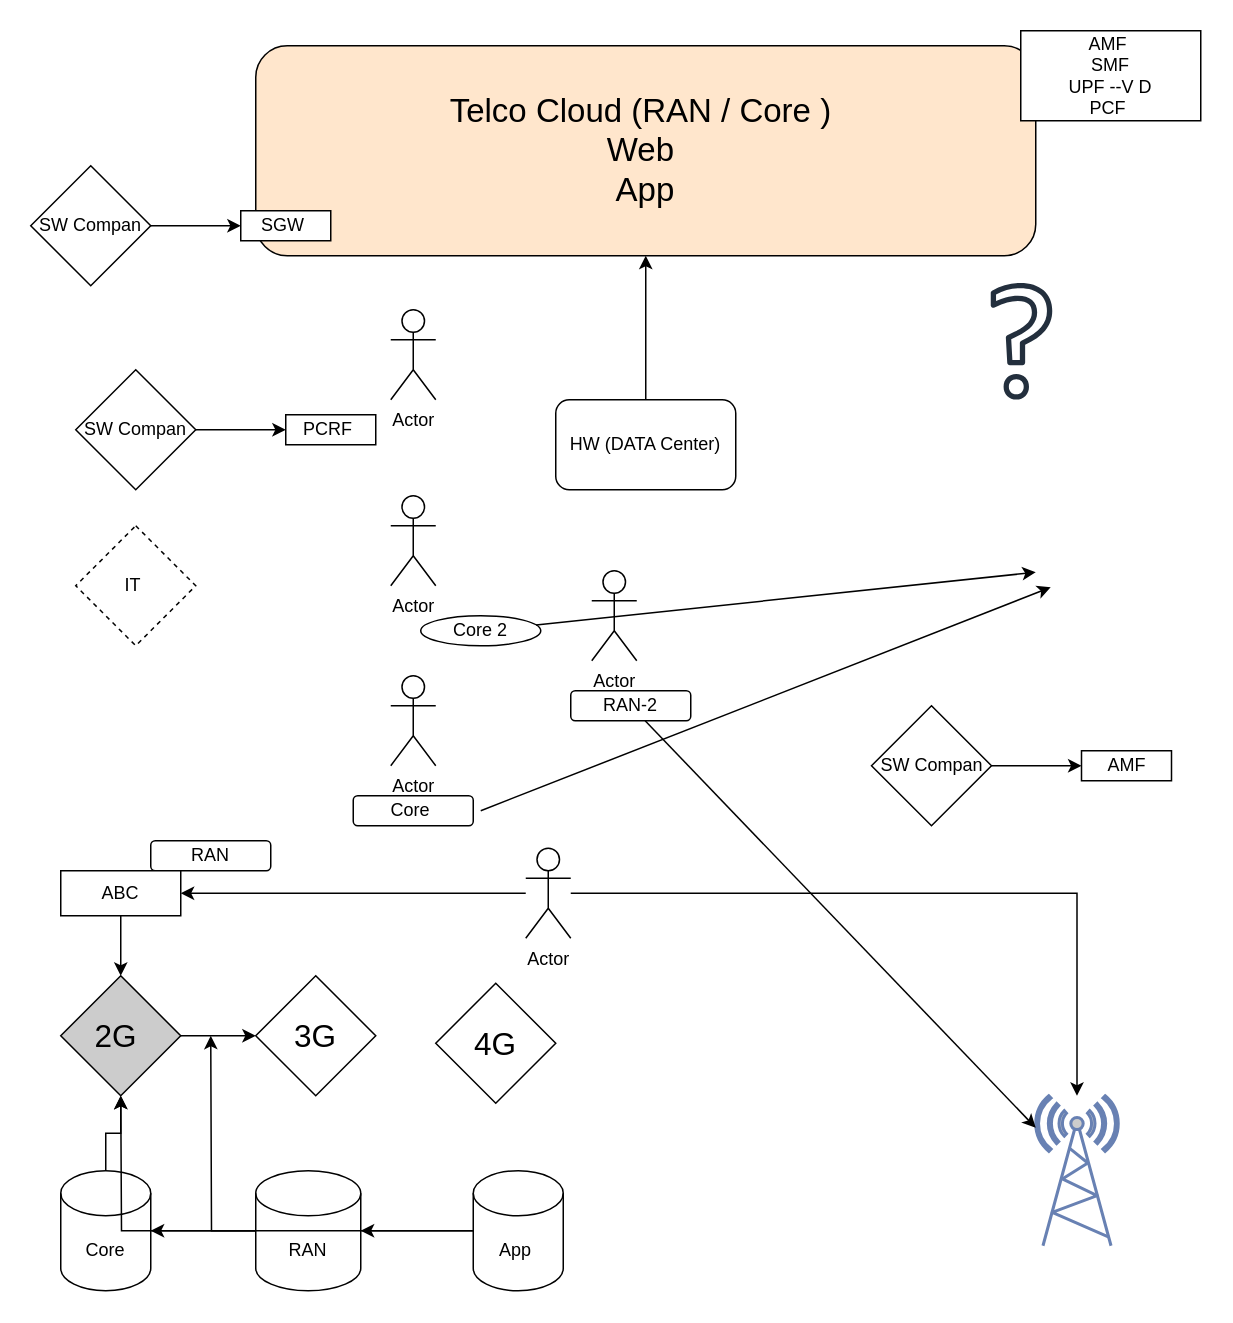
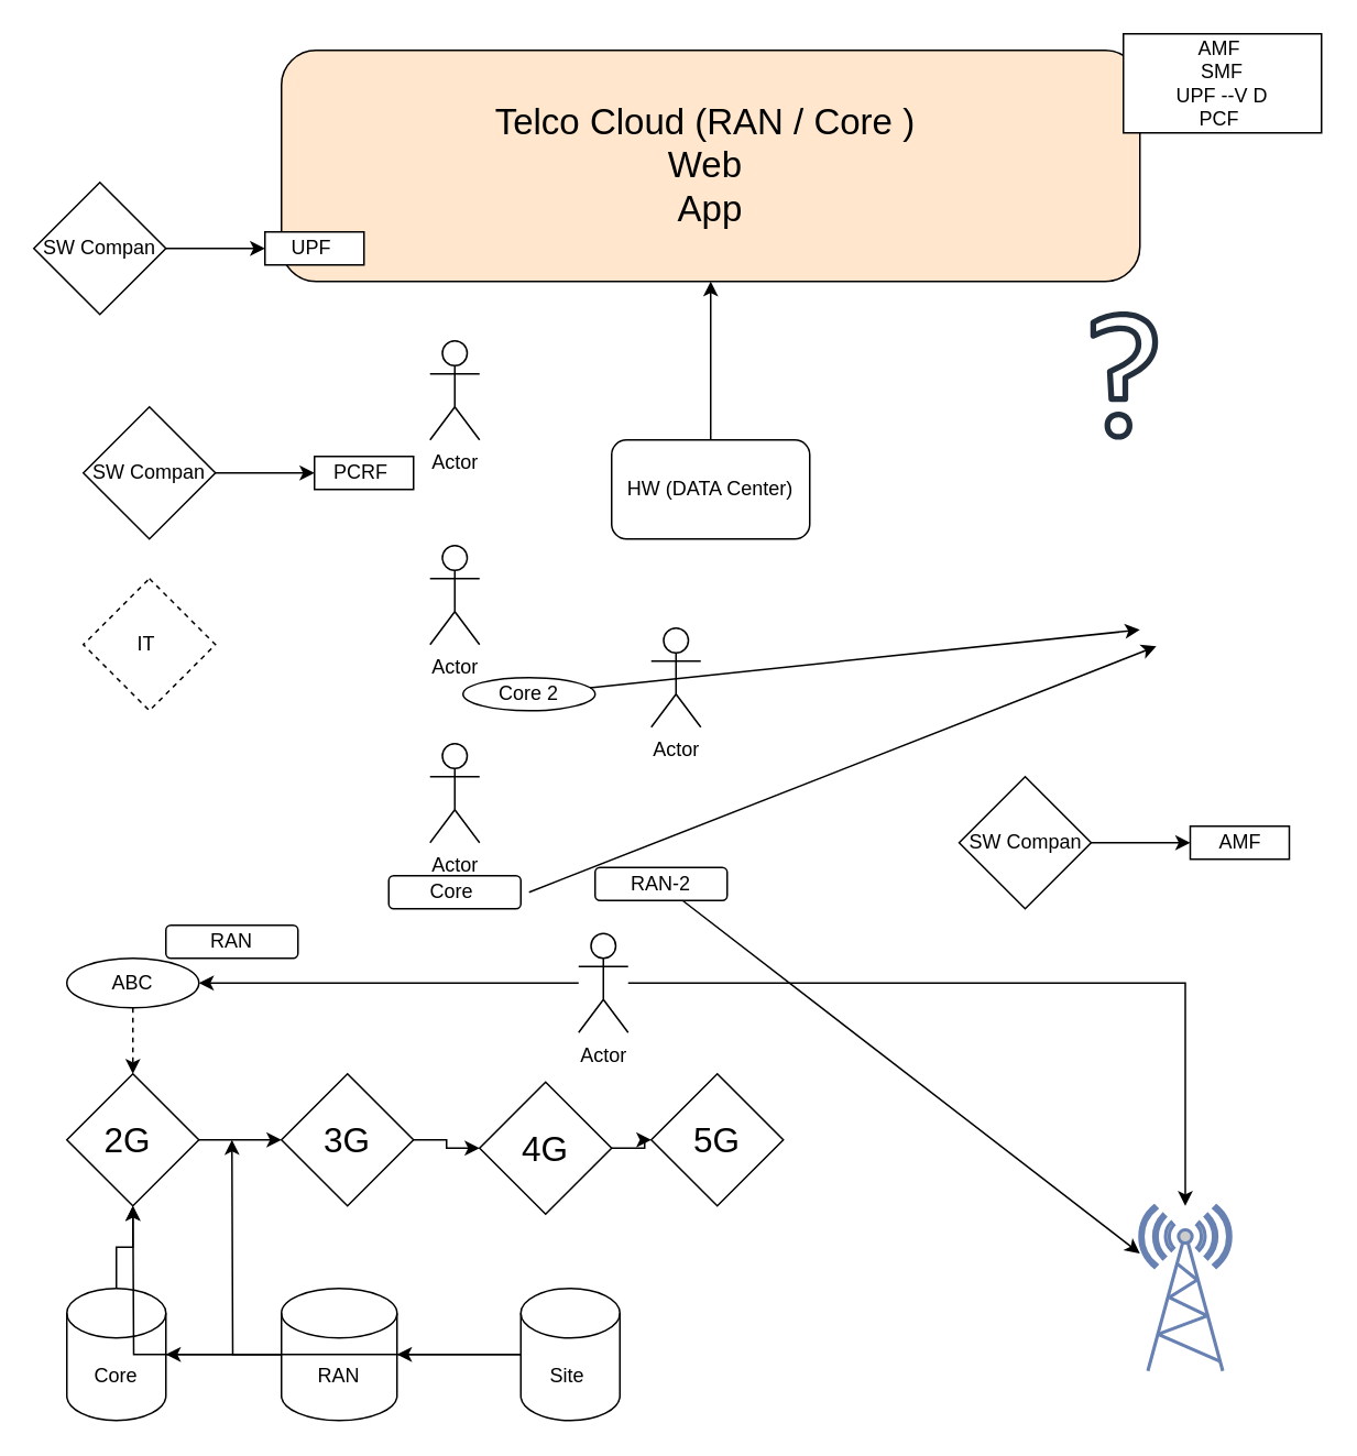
- <mxCell id="31" value="SGW&amp;nbsp;" style="whiteSpace=wrap;html=1;" vertex="1" parent="1"><mxGeometry x="160" y="140" width="60" height="20" as="geometry" /></mxCell>
+ <mxCell id="31" value="UPF&amp;nbsp;" style="whiteSpace=wrap;html=1;" vertex="1" parent="1"><mxGeometry x="160" y="140" width="60" height="20" as="geometry" /></mxCell>
- <mxCell id="18" value="RAN-2" style="rounded=1;whiteSpace=wrap;html=1;" vertex="1" parent="1"><mxGeometry x="380" y="460" width="80" height="20" as="geometry" /></mxCell>
+ <mxCell id="18" value="RAN-2" style="rounded=1;whiteSpace=wrap;html=1;" vertex="1" parent="1"><mxGeometry x="360" y="525" width="80" height="20" as="geometry" /></mxCell>
- <mxCell id="40" value="ABC" style="whiteSpace=wrap;html=1;" vertex="1" parent="1"><mxGeometry x="40" y="580" width="80" height="30" as="geometry" /></mxCell>
+ <mxCell id="40" value="ABC" style="ellipse;whiteSpace=wrap;html=1;" vertex="1" parent="1"><mxGeometry x="40" y="580" width="80" height="30" as="geometry" /></mxCell>
- <mxCell id="39" style="edgeStyle=orthogonalEdgeStyle;rounded=0;orthogonalLoop=1;jettySize=auto;html=1;entryX=0.5;entryY=0;entryDx=0;entryDy=0;" edge="1" parent="1" source="40" target="33"><mxGeometry relative="1" as="geometry" /></mxCell>
+ <mxCell id="39" style="edgeStyle=orthogonalEdgeStyle;rounded=0;orthogonalLoop=1;jettySize=auto;html=1;entryX=0.5;entryY=0;entryDx=0;entryDy=0;dashed=1;" edge="1" parent="1" source="40" target="33"><mxGeometry relative="1" as="geometry" /></mxCell>
- <mxCell id="33" value="&lt;font style=&quot;font-size: 21px;&quot;&gt;2G&amp;nbsp;&lt;/font&gt;" style="rhombus;whiteSpace=wrap;html=1;fillColor=#cccccc;" vertex="1" parent="1"><mxGeometry x="40" y="650" width="80" height="80" as="geometry" /></mxCell>
+ <mxCell id="33" value="&lt;font style=&quot;font-size: 21px;&quot;&gt;2G&amp;nbsp;&lt;/font&gt;" style="rhombus;whiteSpace=wrap;html=1;" vertex="1" parent="1"><mxGeometry x="40" y="650" width="80" height="80" as="geometry" /></mxCell>
+ <mxCell id="34" style="edgeStyle=orthogonalEdgeStyle;rounded=0;orthogonalLoop=1;jettySize=auto;html=1;entryX=0;entryY=0.5;entryDx=0;entryDy=0;" edge="1" parent="1" source="35" target="37"><mxGeometry relative="1" as="geometry" /></mxCell>
+ <mxCell id="38" value="&lt;span style=&quot;font-size: 21px;&quot;&gt;5G&lt;/span&gt;" style="rhombus;whiteSpace=wrap;html=1;" vertex="1" parent="1"><mxGeometry x="394" y="650" width="80" height="80" as="geometry" /></mxCell>
+ <mxCell id="36" style="edgeStyle=orthogonalEdgeStyle;rounded=0;orthogonalLoop=1;jettySize=auto;html=1;" edge="1" parent="1" source="37" target="38"><mxGeometry relative="1" as="geometry" /></mxCell>
- <mxCell id="48" value="App&amp;nbsp;" style="shape=cylinder3;whiteSpace=wrap;html=1;boundedLbl=1;backgroundOutline=1;size=15;" vertex="1" parent="1"><mxGeometry x="315" y="780" width="60" height="80" as="geometry" /></mxCell>
+ <mxCell id="48" value="Site&amp;nbsp;" style="shape=cylinder3;whiteSpace=wrap;html=1;boundedLbl=1;backgroundOutline=1;size=15;" vertex="1" parent="1"><mxGeometry x="315" y="780" width="60" height="80" as="geometry" /></mxCell>
